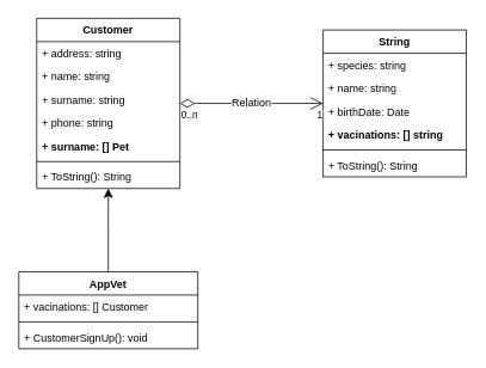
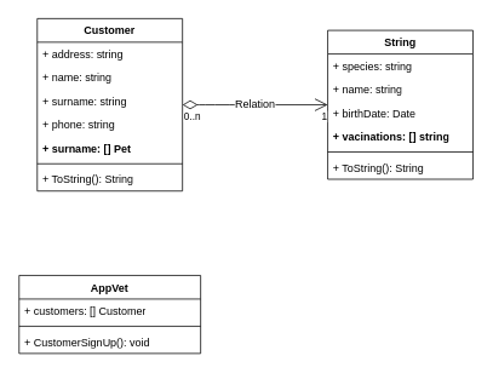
- <mxCell id="20" style="edgeStyle=none;curved=1;rounded=0;orthogonalLoop=1;jettySize=auto;html=1;fontSize=12;startSize=8;endSize=8;" edge="1" parent="1" source="21" target="2"><mxGeometry relative="1" as="geometry" /></mxCell>
- <mxCell id="22" value="+ vacinations: [] Customer" style="text;strokeColor=none;fillColor=none;align=left;verticalAlign=top;spacingLeft=4;spacingRight=4;overflow=hidden;rotatable=0;points=[[0,0.5],[1,0.5]];portConstraint=eastwest;whiteSpace=wrap;html=1;" vertex="1" parent="21"><mxGeometry y="26" width="200" height="26" as="geometry" /></mxCell>
+ <mxCell id="22" value="+ customers: [] Customer" style="text;strokeColor=none;fillColor=none;align=left;verticalAlign=top;spacingLeft=4;spacingRight=4;overflow=hidden;rotatable=0;points=[[0,0.5],[1,0.5]];portConstraint=eastwest;whiteSpace=wrap;html=1;" vertex="1" parent="21"><mxGeometry y="26" width="200" height="26" as="geometry" /></mxCell>
